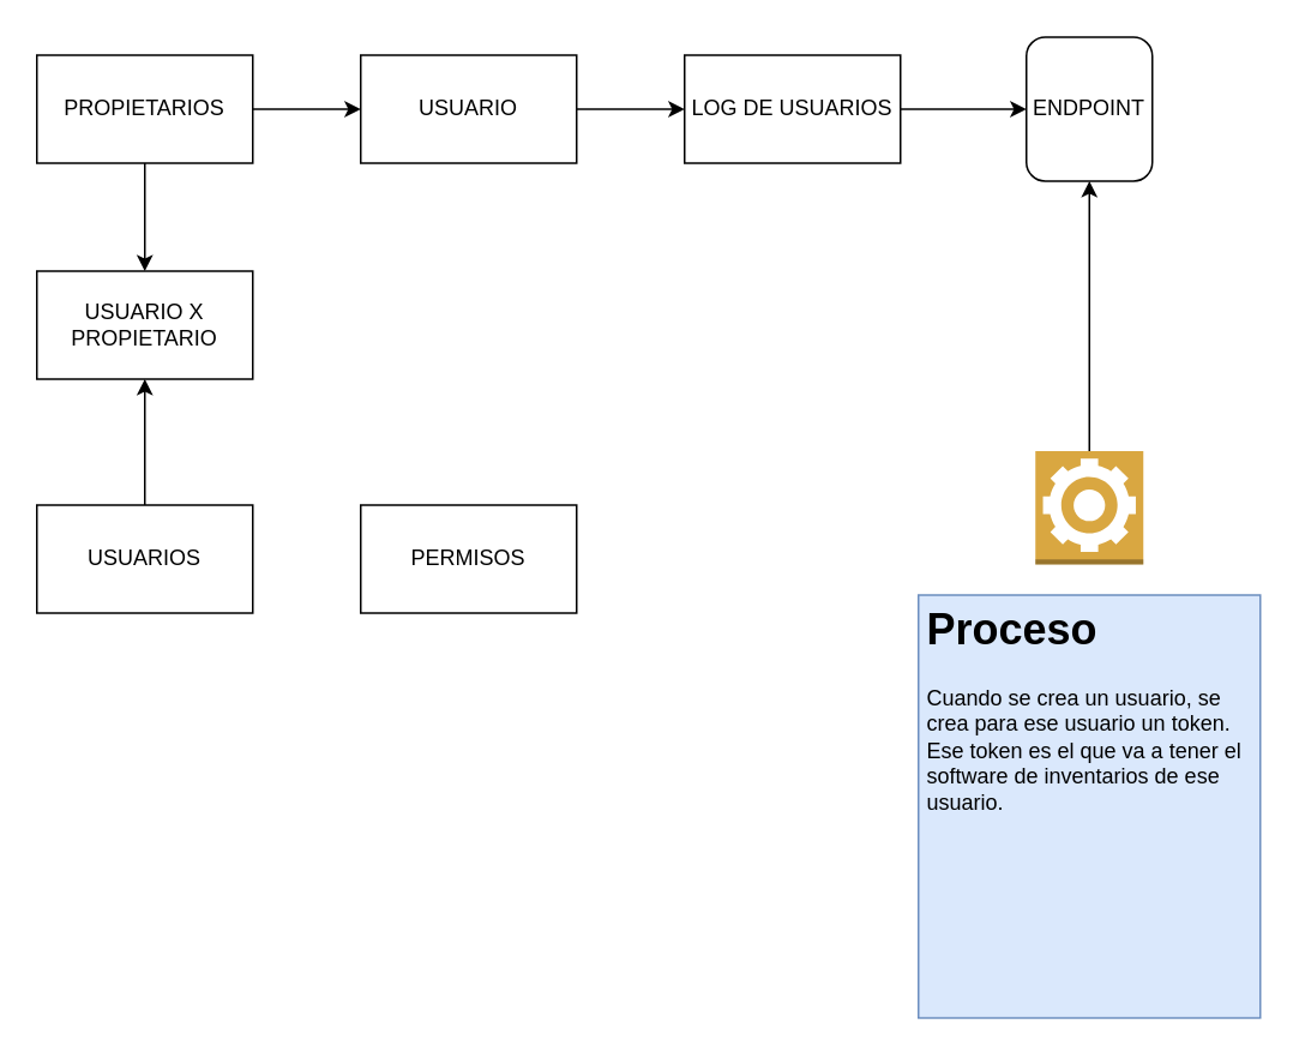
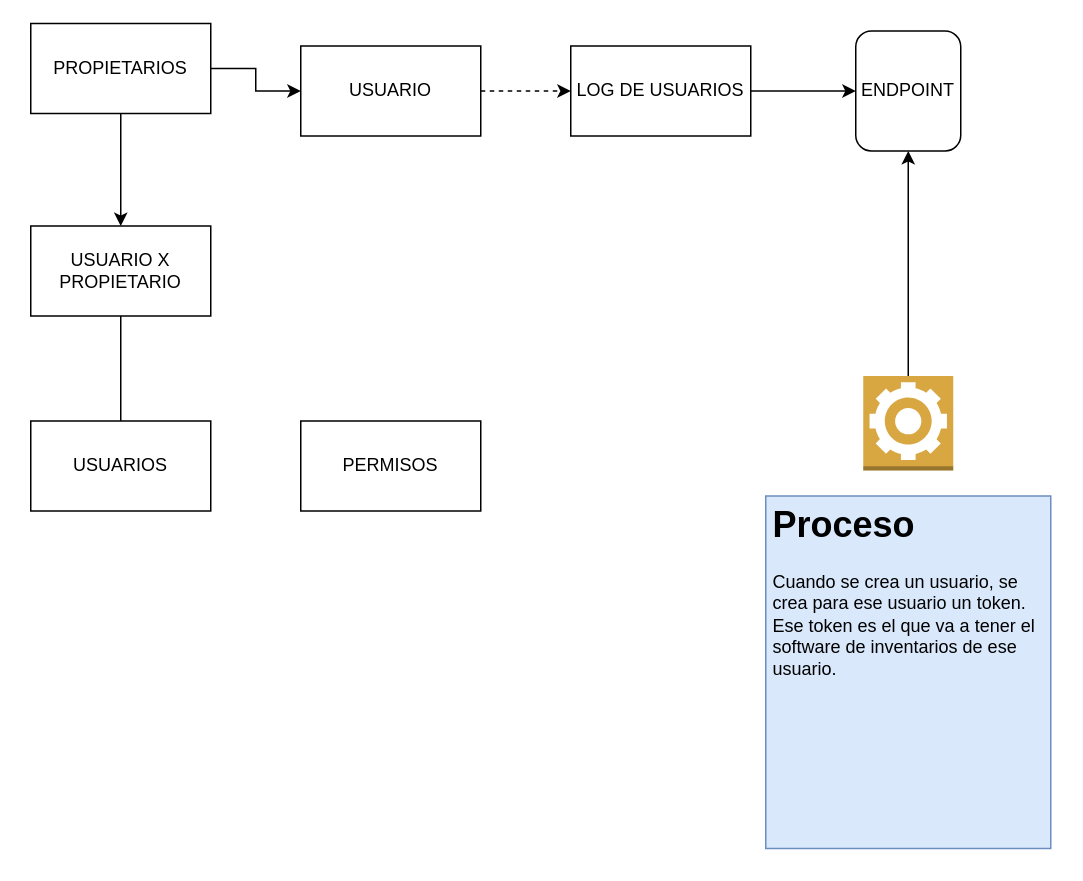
- <mxCell id="4" value="PROPIETARIOS" style="rounded=0;whiteSpace=wrap;html=1;" vertex="1" parent="1"><mxGeometry x="20" y="30" width="120" height="60" as="geometry" /></mxCell>
+ <mxCell id="4" value="PROPIETARIOS" style="rounded=0;whiteSpace=wrap;html=1;" vertex="1" parent="1"><mxGeometry x="20" y="15" width="120" height="60" as="geometry" /></mxCell>
- <mxCell id="5" style="edgeStyle=orthogonalEdgeStyle;rounded=0;orthogonalLoop=1;jettySize=auto;html=1;entryX=0;entryY=0.5;entryDx=0;entryDy=0;" edge="1" parent="1" source="6" target="8"><mxGeometry relative="1" as="geometry" /></mxCell>
+ <mxCell id="5" style="edgeStyle=orthogonalEdgeStyle;rounded=0;orthogonalLoop=1;jettySize=auto;html=1;entryX=0;entryY=0.5;entryDx=0;entryDy=0;dashed=1;" edge="1" parent="1" source="6" target="8"><mxGeometry relative="1" as="geometry" /></mxCell>
- <mxCell id="9" style="edgeStyle=orthogonalEdgeStyle;rounded=0;orthogonalLoop=1;jettySize=auto;html=1;entryX=0.5;entryY=1;entryDx=0;entryDy=0;" edge="1" parent="1" source="10" target="11"><mxGeometry relative="1" as="geometry"><mxPoint x="80" y="220" as="targetPoint" /></mxGeometry></mxCell>
+ <mxCell id="9" style="edgeStyle=orthogonalEdgeStyle;rounded=0;orthogonalLoop=1;jettySize=auto;html=1;entryX=0.5;entryY=1;entryDx=0;entryDy=0;endArrow=none;" edge="1" parent="1" source="10" target="11"><mxGeometry relative="1" as="geometry"><mxPoint x="80" y="220" as="targetPoint" /></mxGeometry></mxCell>
